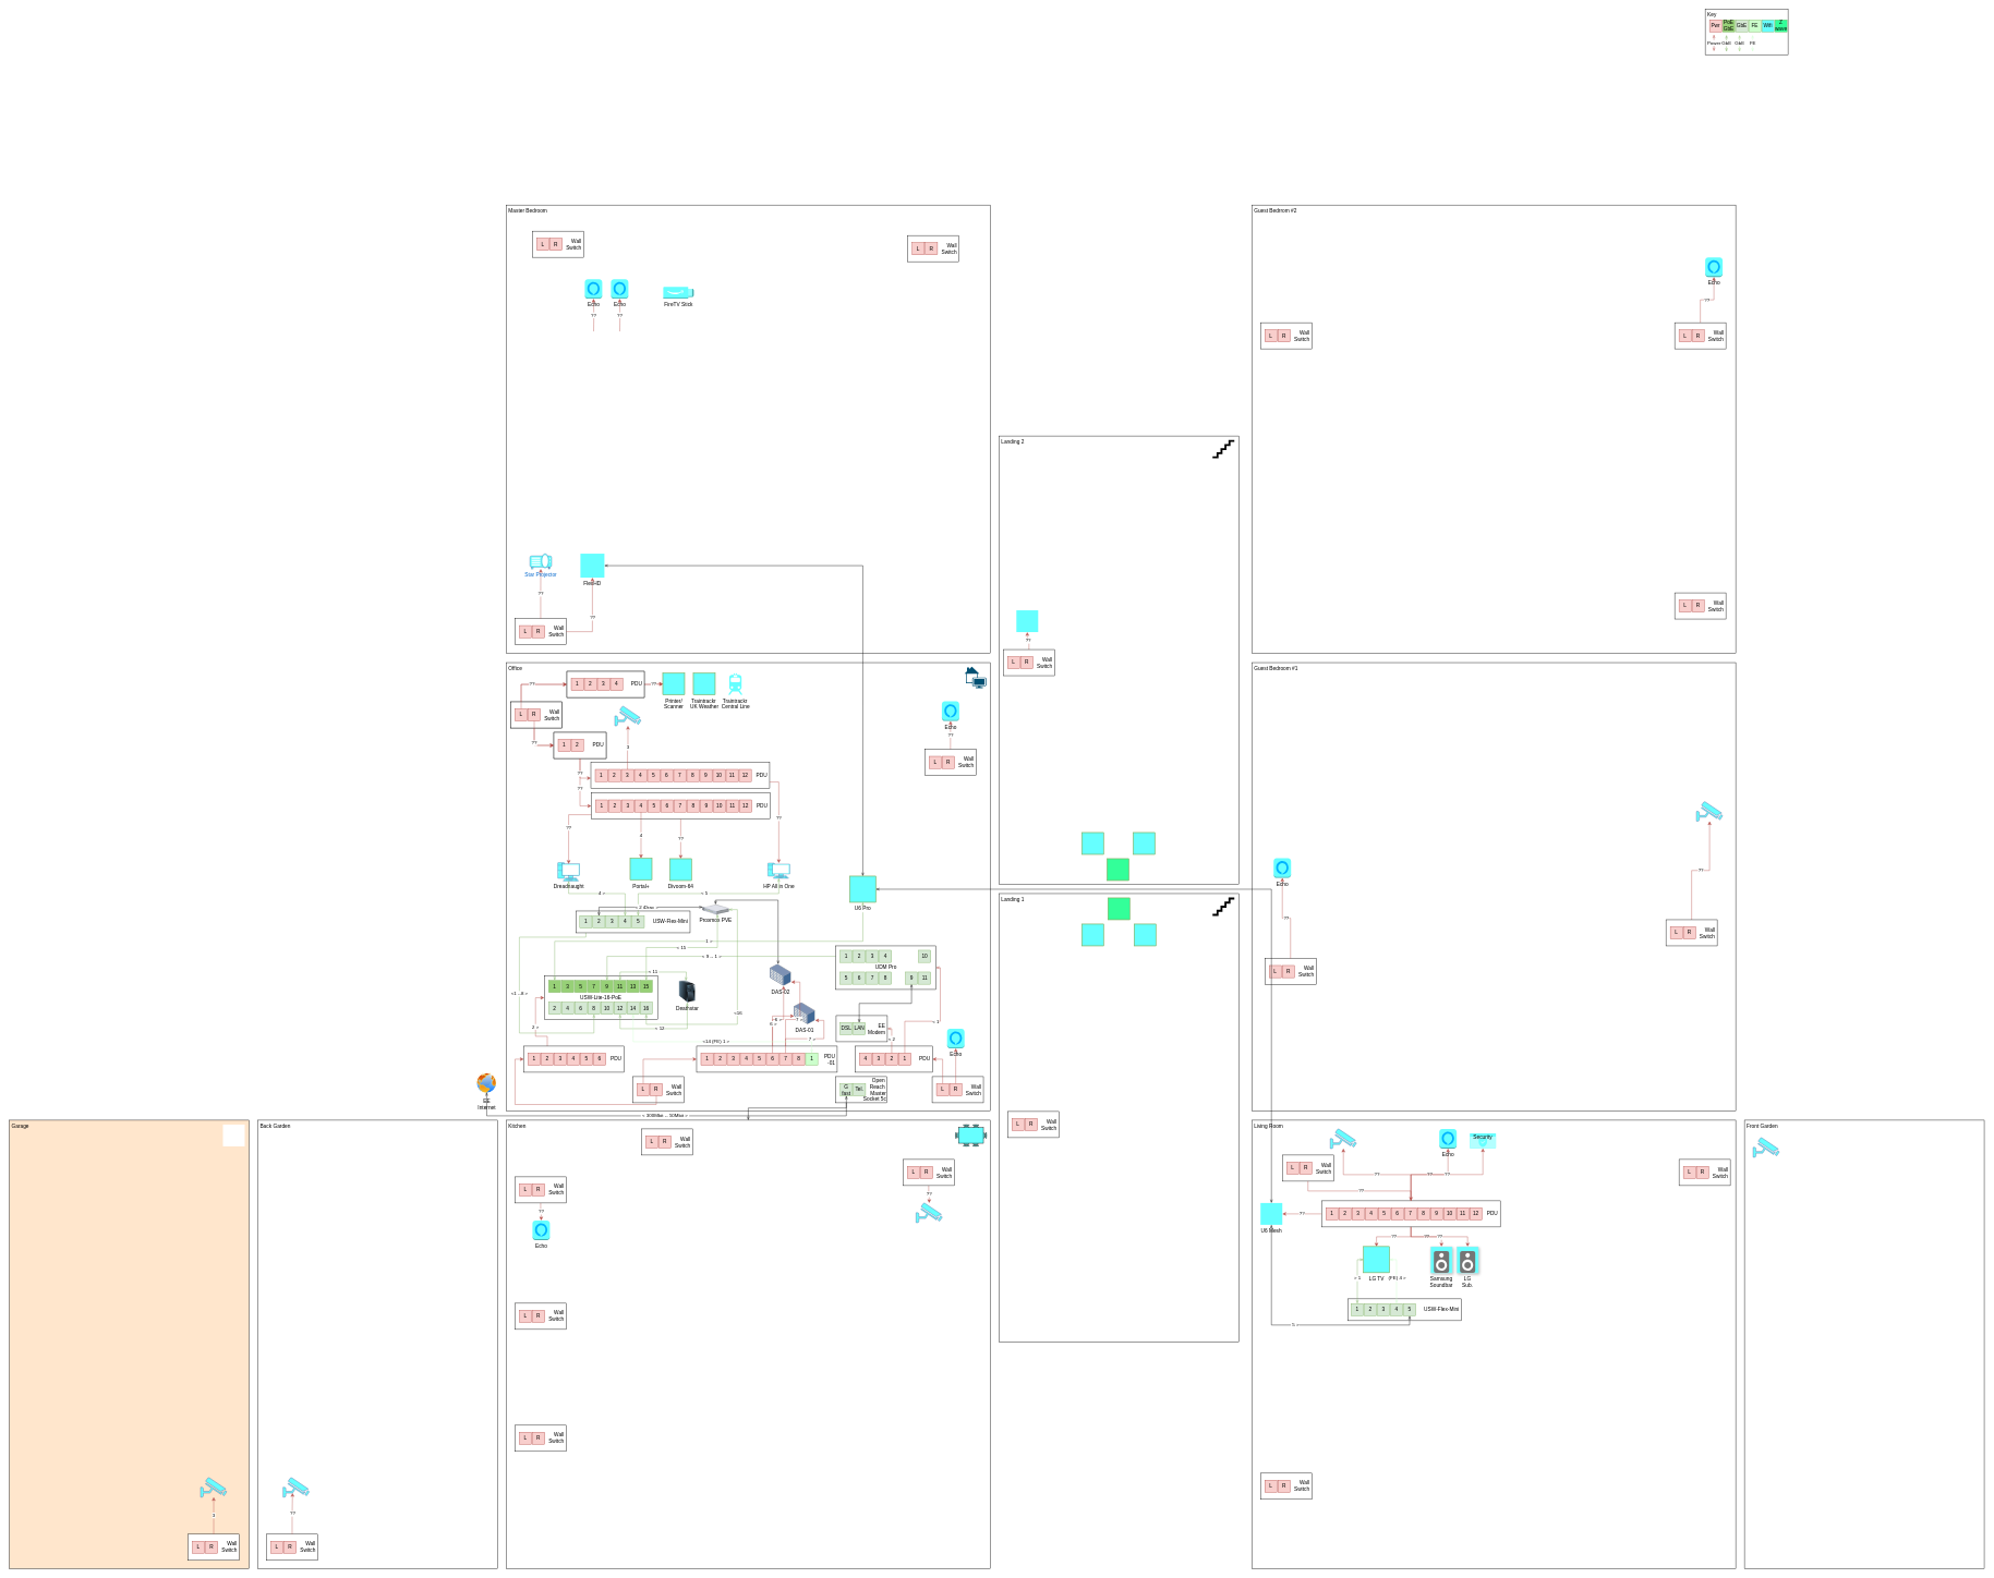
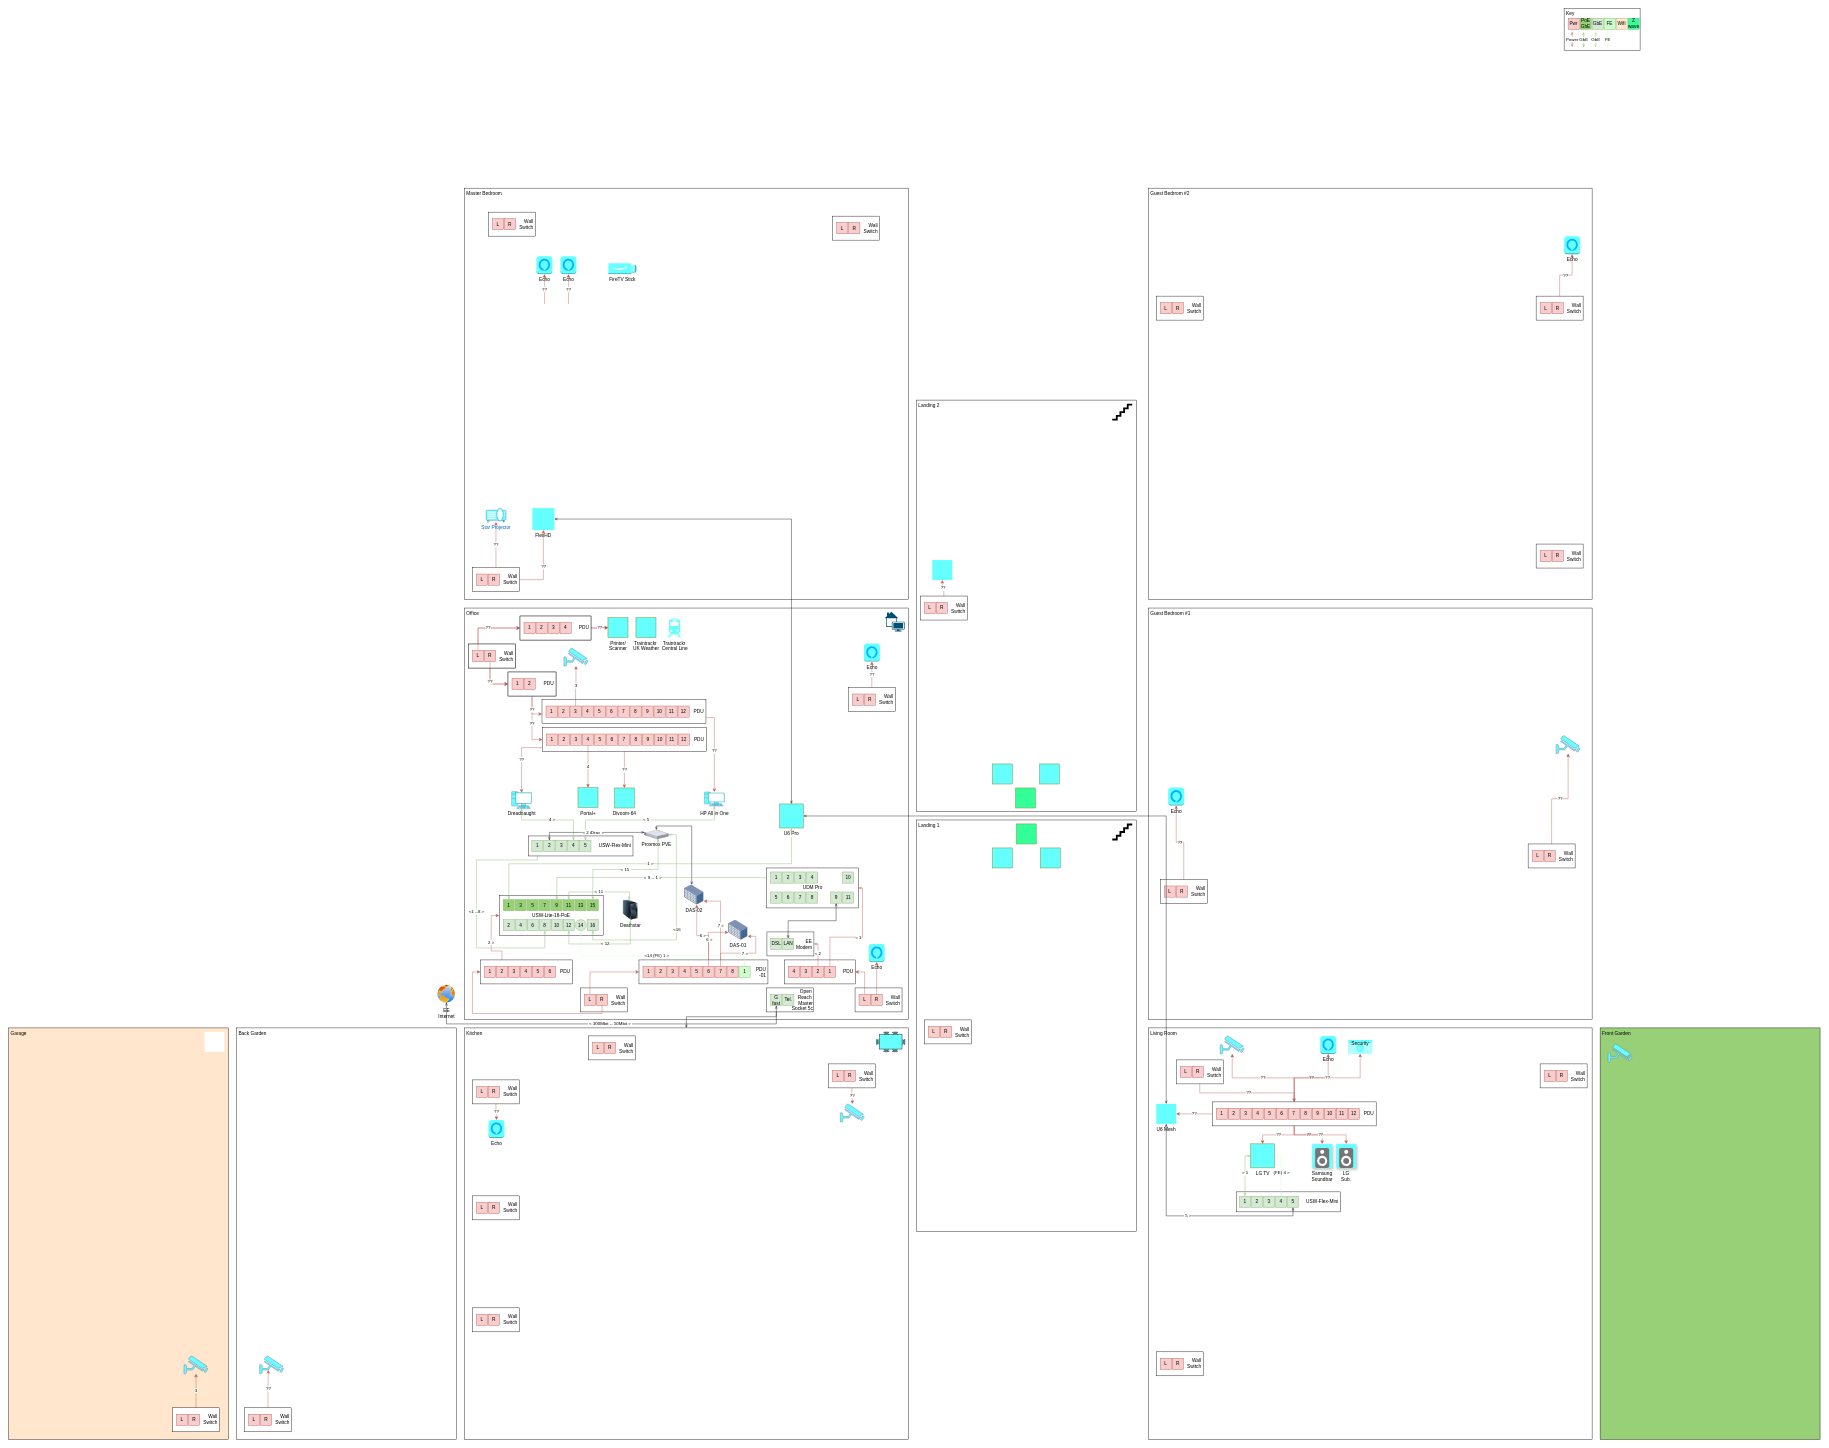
- <mxCell id="345" value="Wifi" style="whiteSpace=wrap;html=1;aspect=fixed;fillColor=#66FFFF;strokeColor=#82B366;" parent="333" vertex="1"><mxGeometry x="130" y="25" width="28" height="28" as="geometry" /></mxCell>
+ <mxCell id="345" value="Wifi" style="whiteSpace=wrap;html=1;aspect=fixed;fillColor=#ffe6cc;strokeColor=#82B366;" parent="333" vertex="1"><mxGeometry x="130" y="25" width="28" height="28" as="geometry" /></mxCell>
- <mxCell id="38" value="DAS-02" style="image;points=[[0,0.2,0,0,0],[0,0.62,0,0,0],[0.38,0,0,0,0],[0.64,0.56,0,0,0],[0.64,1,0,0,0],[1,0.38,0,0,0],[1,0.82,0,0,0]];aspect=fixed;html=1;align=center;shadow=0;dashed=0;image=img/lib/allied_telesis/storage/Datacenter_Server_Storage_Unit_Large.svg;" vertex="1" parent="31"><mxGeometry x="605" y="692" width="48.46" height="50" as="geometry" /></mxCell>
+ <mxCell id="38" value="DAS-02" style="image;points=[[0,0.2,0,0,0],[0,0.62,0,0,0],[0.38,0,0,0,0],[0.64,0.56,0,0,0],[0.64,1,0,0,0],[1,0.38,0,0,0],[1,0.82,0,0,0]];aspect=fixed;html=1;align=center;shadow=0;dashed=0;image=img/lib/allied_telesis/storage/Datacenter_Server_Storage_Unit_Large.svg;" vertex="1" parent="31"><mxGeometry x="550" y="692" width="48.46" height="50" as="geometry" /></mxCell>
- <mxCell id="399" value="14" style="whiteSpace=wrap;html=1;aspect=fixed;fillColor=#d5e8d4;strokeColor=#82b366;" parent="383" vertex="1"><mxGeometry x="190" y="60" width="28" height="28" as="geometry" /></mxCell>
+ <mxCell id="399" value="14" style="ellipse;whiteSpace=wrap;html=1;aspect=fixed;fillColor=#d5e8d4;strokeColor=#82b366;" parent="383" vertex="1"><mxGeometry x="190" y="60" width="28" height="28" as="geometry" /></mxCell>
- <mxCell id="43" value="&amp;nbsp;Front Garden" style="rounded=0;whiteSpace=wrap;html=1;horizontal=1;verticalAlign=top;align=left;movable=1;resizable=1;rotatable=1;deletable=1;editable=1;locked=0;connectable=1;" vertex="1" parent="42"><mxGeometry width="550" height="1029" as="geometry" /></mxCell>
+ <mxCell id="43" value="&amp;nbsp;Front Garden" style="rounded=0;whiteSpace=wrap;html=1;horizontal=1;verticalAlign=top;align=left;movable=1;resizable=1;rotatable=1;deletable=1;editable=1;locked=0;connectable=1;fillColor=#97d077;" vertex="1" parent="42"><mxGeometry width="550" height="1029" as="geometry" /></mxCell>
